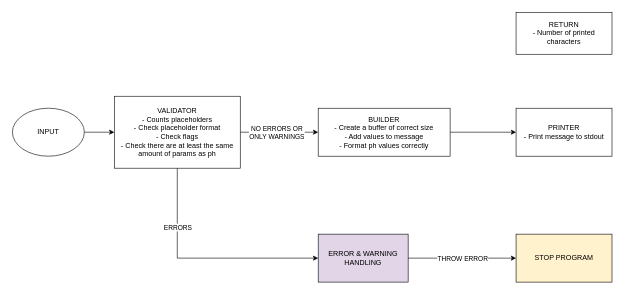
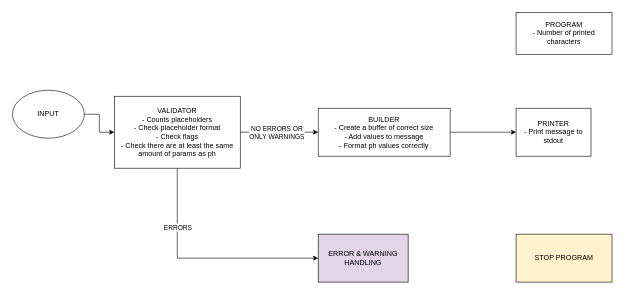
- <mxCell id="16" value="&lt;div&gt;RETURN&lt;/div&gt;&lt;div&gt;- Number of printed characters&lt;br&gt;&lt;/div&gt;" style="rounded=0;whiteSpace=wrap;html=1;" vertex="1" parent="1"><mxGeometry x="860" y="20" width="160" height="70" as="geometry" /></mxCell>
+ <mxCell id="16" value="&lt;div&gt;PROGRAM&lt;/div&gt;&lt;div&gt;- Number of printed characters&lt;br&gt;&lt;/div&gt;" style="rounded=0;whiteSpace=wrap;html=1;" vertex="1" parent="1"><mxGeometry x="860" y="20" width="160" height="70" as="geometry" /></mxCell>
- <mxCell id="8" value="INPUT" style="ellipse;whiteSpace=wrap;html=1;" vertex="1" parent="1"><mxGeometry x="20" y="180" width="120" height="80" as="geometry" /></mxCell>
+ <mxCell id="8" value="INPUT" style="ellipse;whiteSpace=wrap;html=1;" vertex="1" parent="1"><mxGeometry x="20" y="150" width="120" height="80" as="geometry" /></mxCell>
- <mxCell id="14" value="&lt;div&gt;PRINTER&lt;/div&gt;&lt;div&gt;- Print message to stdout&lt;br&gt;&lt;/div&gt;" style="whiteSpace=wrap;html=1;rounded=0;" vertex="1" parent="1"><mxGeometry x="860" y="180" width="160" height="80" as="geometry" /></mxCell>
+ <mxCell id="14" value="&lt;div&gt;PRINTER&lt;/div&gt;&lt;div&gt;- Print message to stdout&lt;br&gt;&lt;/div&gt;" style="whiteSpace=wrap;html=1;rounded=0;" vertex="1" parent="1"><mxGeometry x="860" y="180" width="125" height="80" as="geometry" /></mxCell>
- <mxCell id="9" style="edgeStyle=orthogonalEdgeStyle;rounded=0;orthogonalLoop=1;jettySize=auto;html=1;entryX=0;entryY=0.5;entryDx=0;entryDy=0;" edge="1" parent="1" source="11" target="15"><mxGeometry relative="1" as="geometry"><mxPoint x="880" y="430" as="targetPoint" /></mxGeometry></mxCell>
- <mxCell id="10" value="THROW ERROR" style="edgeLabel;html=1;align=center;verticalAlign=middle;resizable=0;points=[];" vertex="1" connectable="0" parent="9"><mxGeometry x="-0.317" y="2" relative="1" as="geometry"><mxPoint x="29" y="2" as="offset" /></mxGeometry></mxCell>
